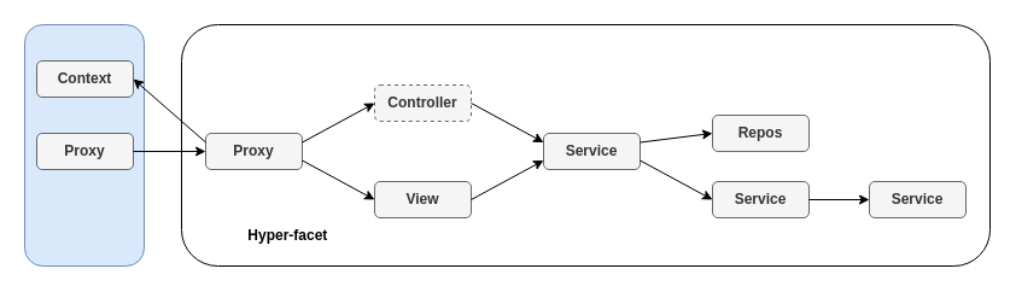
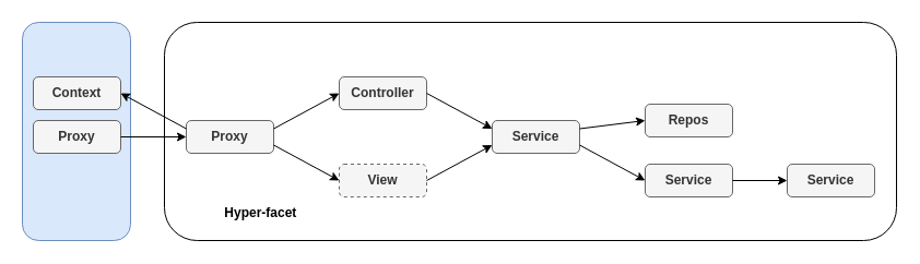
- <mxCell id="5" value="&lt;b&gt;Context&lt;/b&gt;" style="rounded=1;whiteSpace=wrap;html=1;fillColor=#f5f5f5;strokeColor=#666666;fontColor=#333333;" vertex="1" parent="1"><mxGeometry x="30" y="50" width="80" height="30" as="geometry" /></mxCell>
+ <mxCell id="5" value="&lt;b&gt;Context&lt;/b&gt;" style="rounded=1;whiteSpace=wrap;html=1;fillColor=#f5f5f5;strokeColor=#666666;fontColor=#333333;" vertex="1" parent="1"><mxGeometry x="30" y="70" width="80" height="30" as="geometry" /></mxCell>
- <mxCell id="7" value="&lt;b&gt;Controller&lt;/b&gt;" style="rounded=1;whiteSpace=wrap;html=1;fillColor=#f5f5f5;fontColor=#333333;strokeColor=#666666;dashed=1;" vertex="1" parent="1"><mxGeometry x="310" y="70" width="80" height="30" as="geometry" /></mxCell>
+ <mxCell id="7" value="&lt;b&gt;Controller&lt;/b&gt;" style="rounded=1;whiteSpace=wrap;html=1;fillColor=#f5f5f5;fontColor=#333333;strokeColor=#666666;" vertex="1" parent="1"><mxGeometry x="310" y="70" width="80" height="30" as="geometry" /></mxCell>
- <mxCell id="8" value="&lt;b&gt;View&lt;/b&gt;" style="rounded=1;whiteSpace=wrap;html=1;fillColor=#f5f5f5;fontColor=#333333;strokeColor=#666666;" vertex="1" parent="1"><mxGeometry x="310" y="150" width="80" height="30" as="geometry" /></mxCell>
+ <mxCell id="8" value="&lt;b&gt;View&lt;/b&gt;" style="rounded=1;whiteSpace=wrap;html=1;fillColor=#f5f5f5;fontColor=#333333;strokeColor=#666666;dashed=1;" vertex="1" parent="1"><mxGeometry x="310" y="150" width="80" height="30" as="geometry" /></mxCell>
